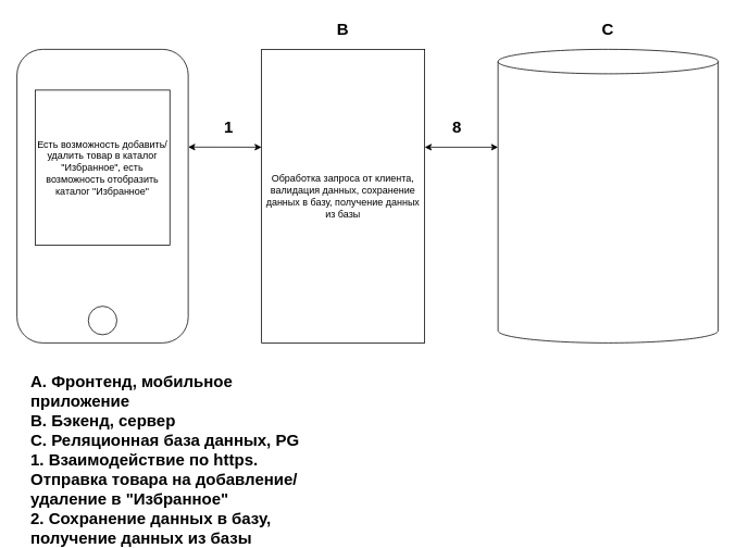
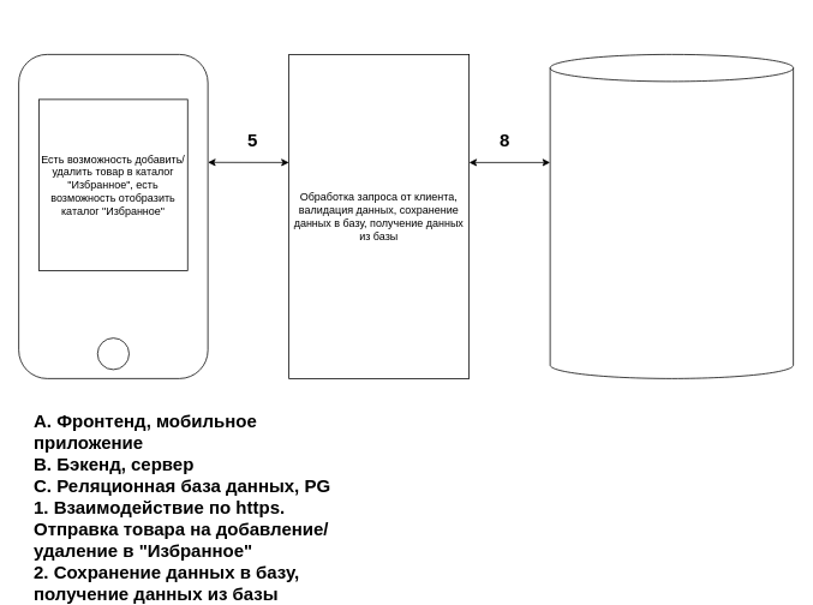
- <mxCell id="9" value="&lt;span style=&quot;font-size: 20px;&quot;&gt;&lt;b&gt;B&lt;/b&gt;&lt;/span&gt;" style="text;html=1;align=center;verticalAlign=middle;whiteSpace=wrap;rounded=0;" parent="1" vertex="1"><mxGeometry x="390" y="20" width="60" height="30" as="geometry" /></mxCell>
- <mxCell id="10" value="&lt;span style=&quot;font-size: 20px;&quot;&gt;&lt;b&gt;C&lt;/b&gt;&lt;/span&gt;" style="text;html=1;align=center;verticalAlign=middle;whiteSpace=wrap;rounded=0;" parent="1" vertex="1"><mxGeometry x="715" y="20" width="60" height="30" as="geometry" /></mxCell>
- <mxCell id="11" value="&lt;font style=&quot;font-size: 20px;&quot;&gt;&lt;b&gt;1&lt;/b&gt;&lt;/font&gt;" style="text;html=1;align=center;verticalAlign=middle;whiteSpace=wrap;rounded=0;" parent="1" vertex="1"><mxGeometry x="250" y="140" width="60" height="30" as="geometry" /></mxCell>
+ <mxCell id="11" value="&lt;font style=&quot;font-size: 20px;&quot;&gt;&lt;b&gt;5&lt;/b&gt;&lt;/font&gt;" style="text;html=1;align=center;verticalAlign=middle;whiteSpace=wrap;rounded=0;" parent="1" vertex="1"><mxGeometry x="250" y="140" width="60" height="30" as="geometry" /></mxCell>
